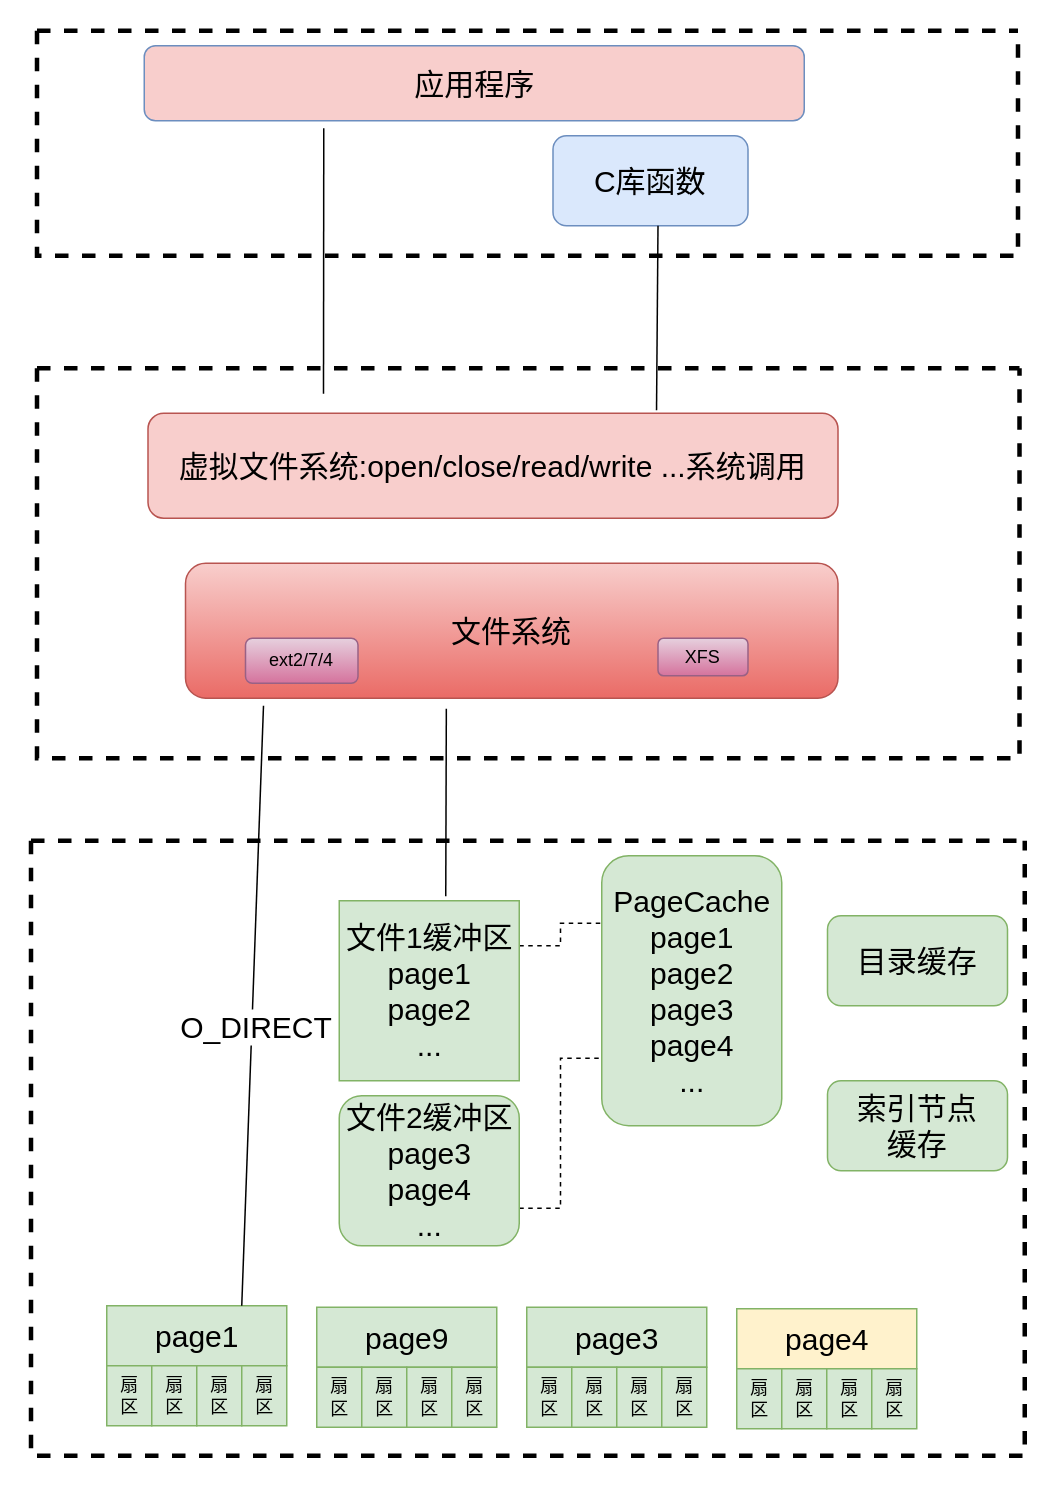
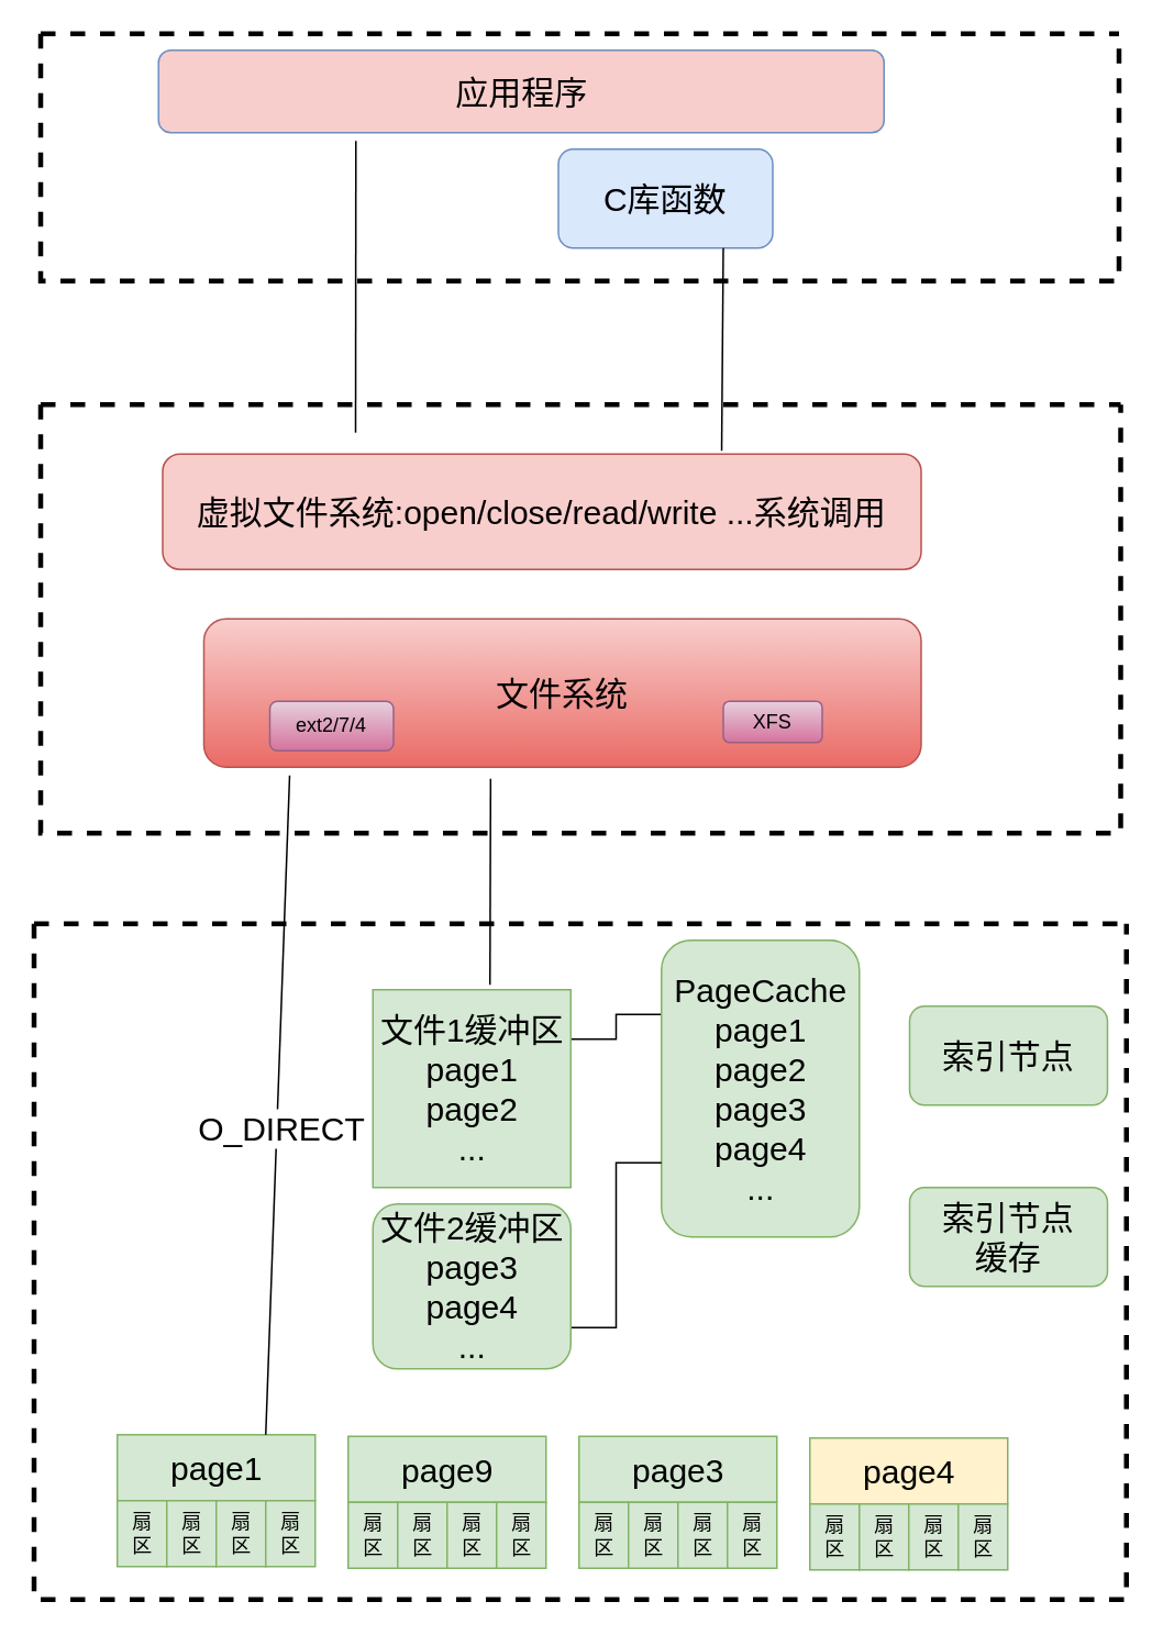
- <mxCell id="34" value="&lt;font style=&quot;font-size: 20px;&quot;&gt;C库函数&lt;/font&gt;" style="rounded=1;whiteSpace=wrap;html=1;fillColor=#dae8fc;strokeColor=#6c8ebf;" vertex="1" parent="32"><mxGeometry x="344" y="70" width="130" height="60" as="geometry" /></mxCell>
+ <mxCell id="34" value="&lt;font style=&quot;font-size: 20px;&quot;&gt;C库函数&lt;/font&gt;" style="rounded=1;whiteSpace=wrap;html=1;fillColor=#dae8fc;strokeColor=#6c8ebf;" vertex="1" parent="32"><mxGeometry x="314" y="70" width="130" height="60" as="geometry" /></mxCell>
- <mxCell id="23" style="edgeStyle=orthogonalEdgeStyle;rounded=0;orthogonalLoop=1;jettySize=auto;html=1;exitX=1;exitY=0.25;exitDx=0;exitDy=0;entryX=0;entryY=0.25;entryDx=0;entryDy=0;endArrow=none;endFill=0;dashed=1;" edge="1" parent="1" source="24" target="25"><mxGeometry relative="1" as="geometry" /></mxCell>
+ <mxCell id="23" style="edgeStyle=orthogonalEdgeStyle;rounded=0;orthogonalLoop=1;jettySize=auto;html=1;exitX=1;exitY=0.25;exitDx=0;exitDy=0;entryX=0;entryY=0.25;entryDx=0;entryDy=0;endArrow=none;endFill=0;" edge="1" parent="1" source="24" target="25"><mxGeometry relative="1" as="geometry" /></mxCell>
- <mxCell id="41" value="&lt;font style=&quot;font-size: 20px;&quot;&gt;目录缓存&lt;/font&gt;" style="rounded=1;whiteSpace=wrap;html=1;fillColor=#d5e8d4;strokeColor=#82b366;" vertex="1" parent="37"><mxGeometry x="531" y="50" width="120" height="60" as="geometry" /></mxCell>
+ <mxCell id="41" value="&lt;font style=&quot;font-size: 20px;&quot;&gt;索引节点&lt;/font&gt;" style="rounded=1;whiteSpace=wrap;html=1;fillColor=#d5e8d4;strokeColor=#82b366;" vertex="1" parent="37"><mxGeometry x="531" y="50" width="120" height="60" as="geometry" /></mxCell>
- <mxCell id="26" style="edgeStyle=orthogonalEdgeStyle;rounded=0;orthogonalLoop=1;jettySize=auto;html=1;exitX=1;exitY=0.75;exitDx=0;exitDy=0;entryX=0;entryY=0.75;entryDx=0;entryDy=0;endArrow=none;endFill=0;dashed=1;" edge="1" parent="1" source="27" target="25"><mxGeometry relative="1" as="geometry" /></mxCell>
+ <mxCell id="26" style="edgeStyle=orthogonalEdgeStyle;rounded=0;orthogonalLoop=1;jettySize=auto;html=1;exitX=1;exitY=0.75;exitDx=0;exitDy=0;entryX=0;entryY=0.75;entryDx=0;entryDy=0;endArrow=none;endFill=0;" edge="1" parent="1" source="27" target="25"><mxGeometry relative="1" as="geometry" /></mxCell>
